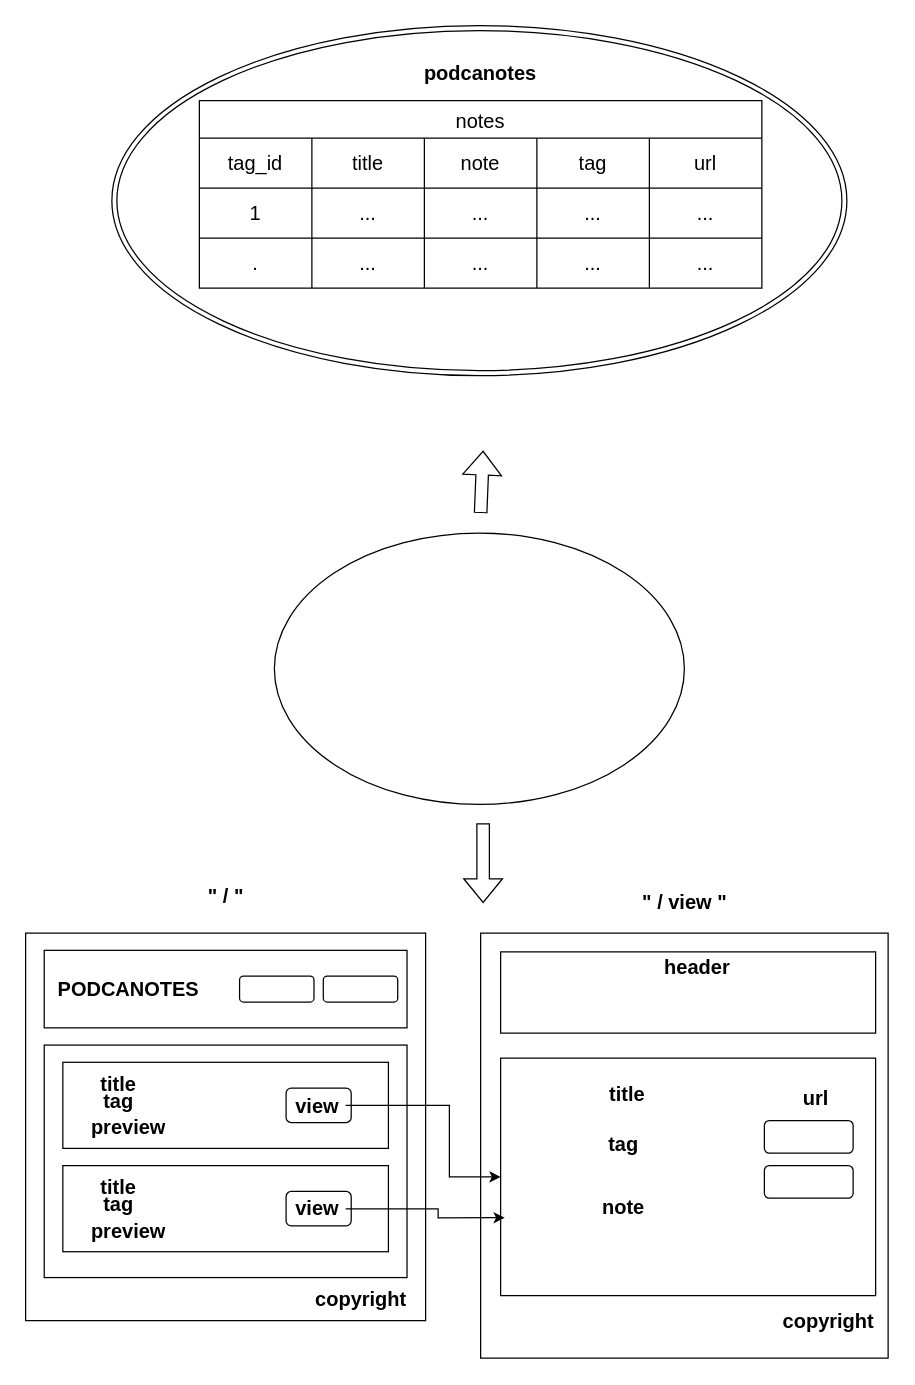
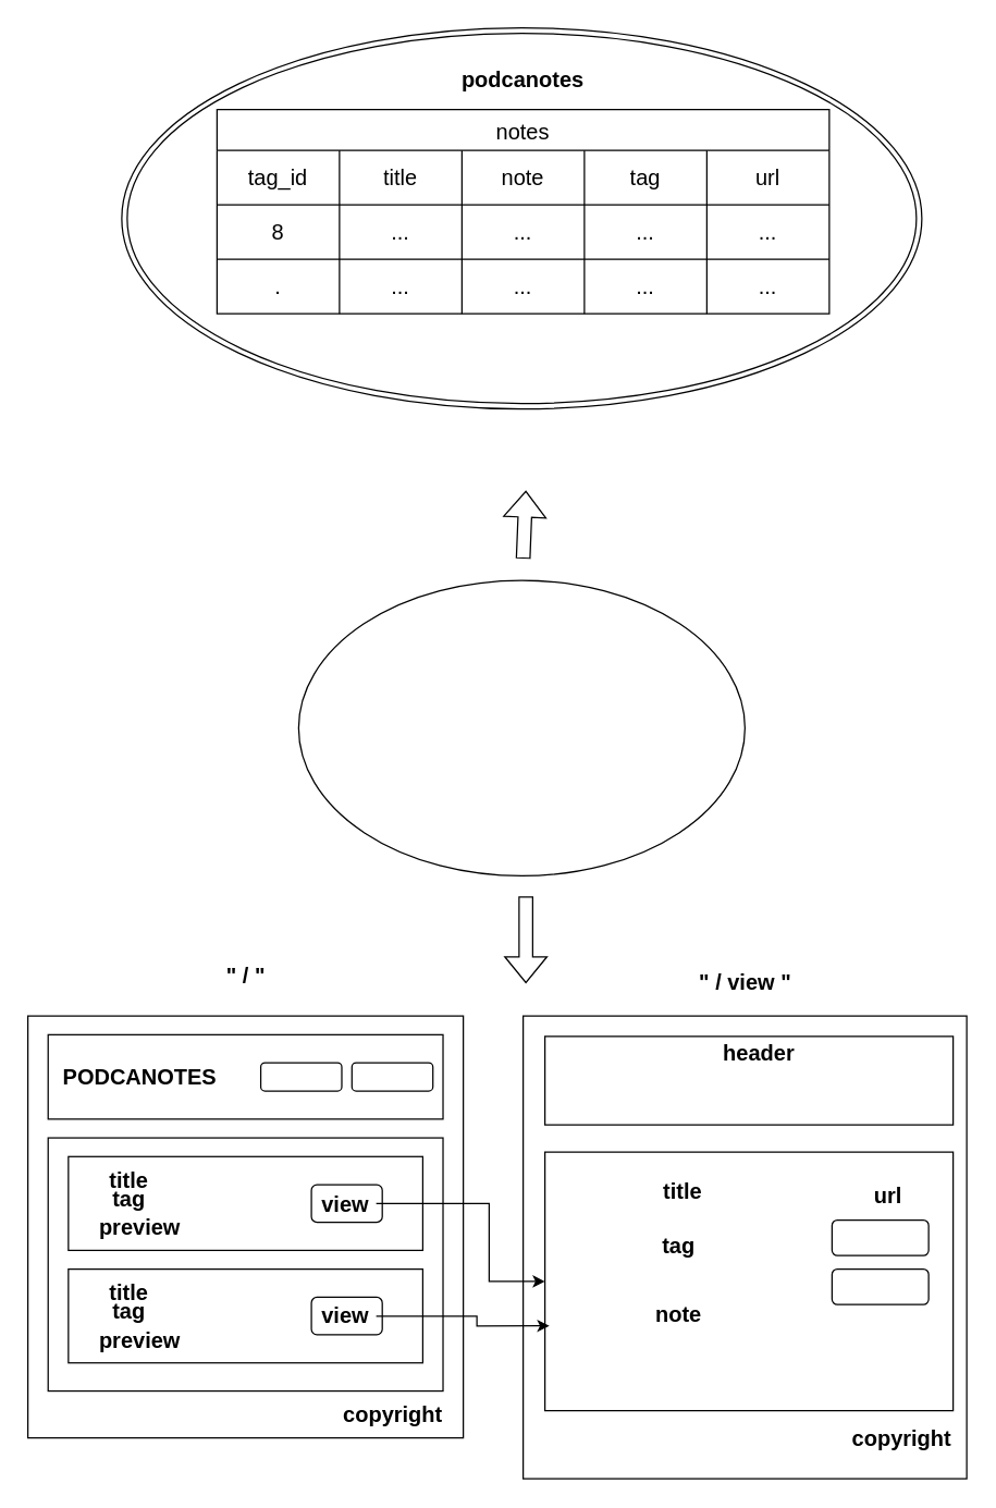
- <mxCell id="13" value="1" style="shape=partialRectangle;html=1;whiteSpace=wrap;connectable=0;strokeColor=inherit;overflow=hidden;fillColor=none;top=0;left=0;bottom=0;right=0;pointerEvents=1;fontSize=16;" vertex="1" parent="12"><mxGeometry width="90" height="40" as="geometry"><mxRectangle width="90" height="40" as="alternateBounds" /></mxGeometry></mxCell>
+ <mxCell id="13" value="8" style="shape=partialRectangle;html=1;whiteSpace=wrap;connectable=0;strokeColor=inherit;overflow=hidden;fillColor=none;top=0;left=0;bottom=0;right=0;pointerEvents=1;fontSize=16;" vertex="1" parent="12"><mxGeometry width="90" height="40" as="geometry"><mxRectangle width="90" height="40" as="alternateBounds" /></mxGeometry></mxCell>
